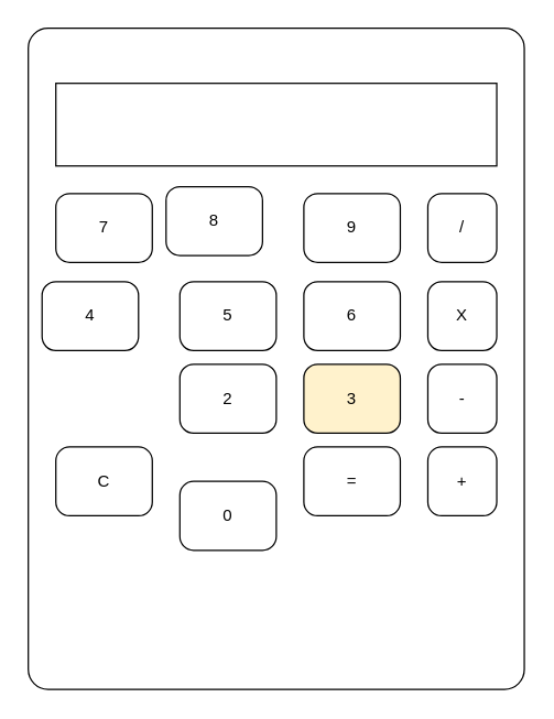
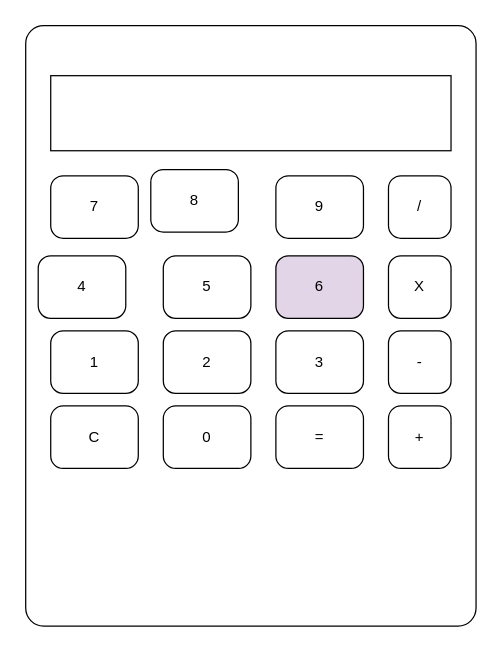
- <mxCell id="9" value="6" style="rounded=1;whiteSpace=wrap;html=1;arcSize=20;" vertex="1" parent="1"><mxGeometry x="220" y="204" width="70" height="50" as="geometry" /></mxCell>
+ <mxCell id="9" value="6" style="rounded=1;whiteSpace=wrap;html=1;arcSize=20;fillColor=#e1d5e7;" vertex="1" parent="1"><mxGeometry x="220" y="204" width="70" height="50" as="geometry" /></mxCell>
+ <mxCell id="10" value="1" style="rounded=1;whiteSpace=wrap;html=1;arcSize=20;" vertex="1" parent="1"><mxGeometry x="40" y="264" width="70" height="50" as="geometry" /></mxCell>
- <mxCell id="12" value="3" style="rounded=1;whiteSpace=wrap;html=1;arcSize=20;fillColor=#fff2cc;" vertex="1" parent="1"><mxGeometry x="220" y="264" width="70" height="50" as="geometry" /></mxCell>
+ <mxCell id="12" value="3" style="rounded=1;whiteSpace=wrap;html=1;arcSize=20;" vertex="1" parent="1"><mxGeometry x="220" y="264" width="70" height="50" as="geometry" /></mxCell>
- <mxCell id="13" value="0" style="rounded=1;whiteSpace=wrap;html=1;arcSize=20;" vertex="1" parent="1"><mxGeometry x="130" y="349" width="70" height="50" as="geometry" /></mxCell>
+ <mxCell id="13" value="0" style="rounded=1;whiteSpace=wrap;html=1;arcSize=20;" vertex="1" parent="1"><mxGeometry x="130" y="324" width="70" height="50" as="geometry" /></mxCell>
